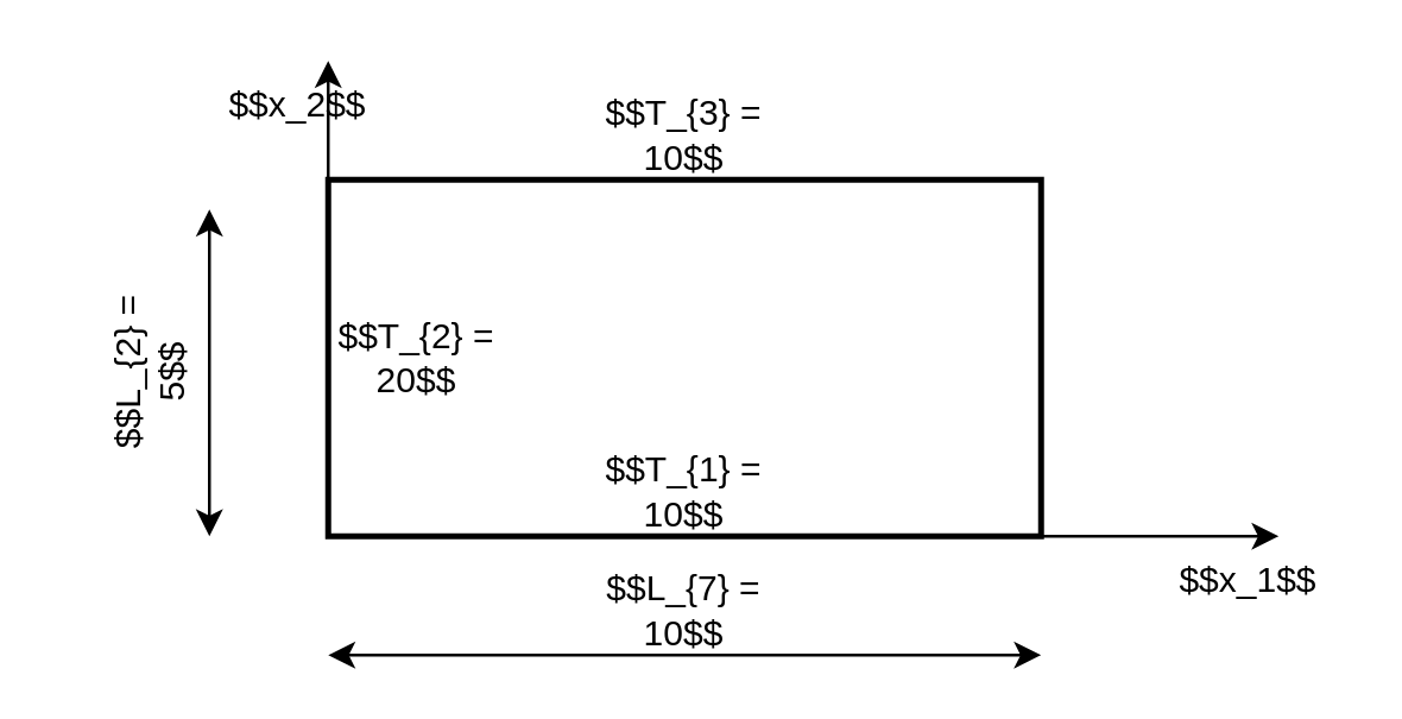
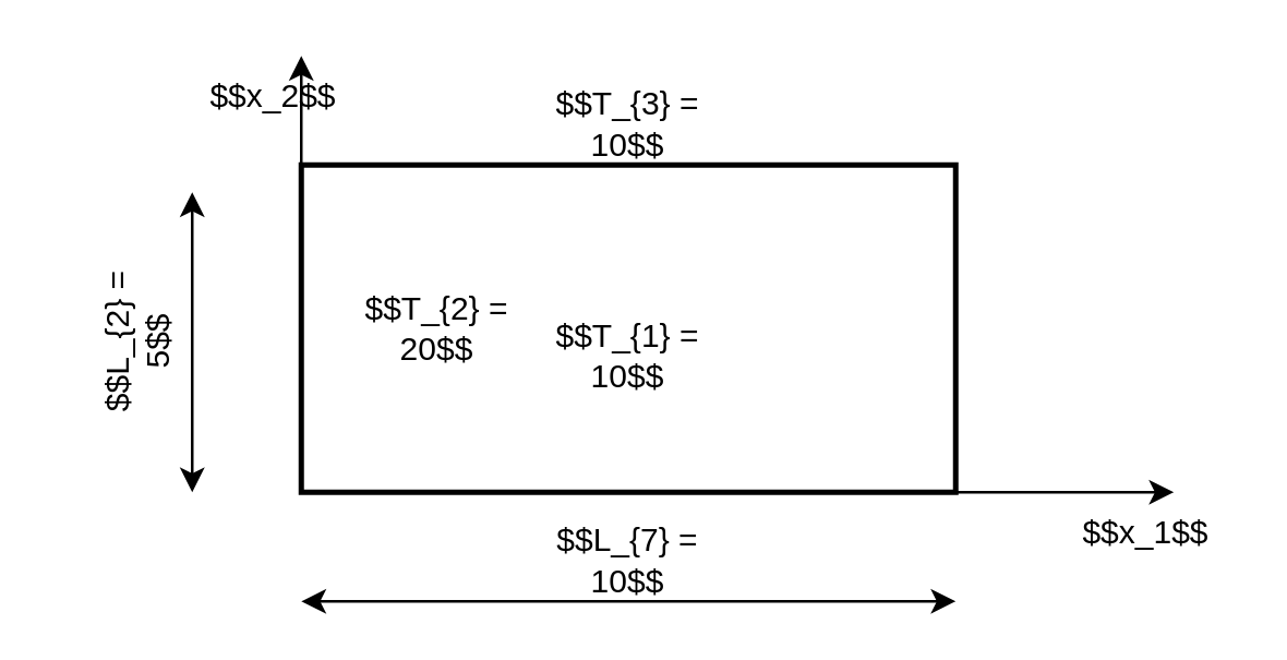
- <mxCell id="10" value="$$T_{2} = 20$$" style="text;html=1;strokeColor=none;fillColor=none;align=center;verticalAlign=middle;whiteSpace=wrap;rounded=0;" parent="1" vertex="1"><mxGeometry x="110" y="105" width="60" height="30" as="geometry" /></mxCell>
+ <mxCell id="10" value="$$T_{2} = 20$$" style="text;html=1;strokeColor=none;fillColor=none;align=center;verticalAlign=middle;whiteSpace=wrap;rounded=0;" parent="1" vertex="1"><mxGeometry x="130" y="105" width="60" height="30" as="geometry" /></mxCell>
- <mxCell id="9" value="$$T_{1} = 10$$" style="text;html=1;strokeColor=none;fillColor=none;align=center;verticalAlign=middle;whiteSpace=wrap;rounded=0;" parent="1" vertex="1"><mxGeometry x="200" y="150" width="60" height="30" as="geometry" /></mxCell>
+ <mxCell id="9" value="$$T_{1} = 10$$" style="text;html=1;strokeColor=none;fillColor=none;align=center;verticalAlign=middle;whiteSpace=wrap;rounded=0;" parent="1" vertex="1"><mxGeometry x="200" y="115" width="60" height="30" as="geometry" /></mxCell>
